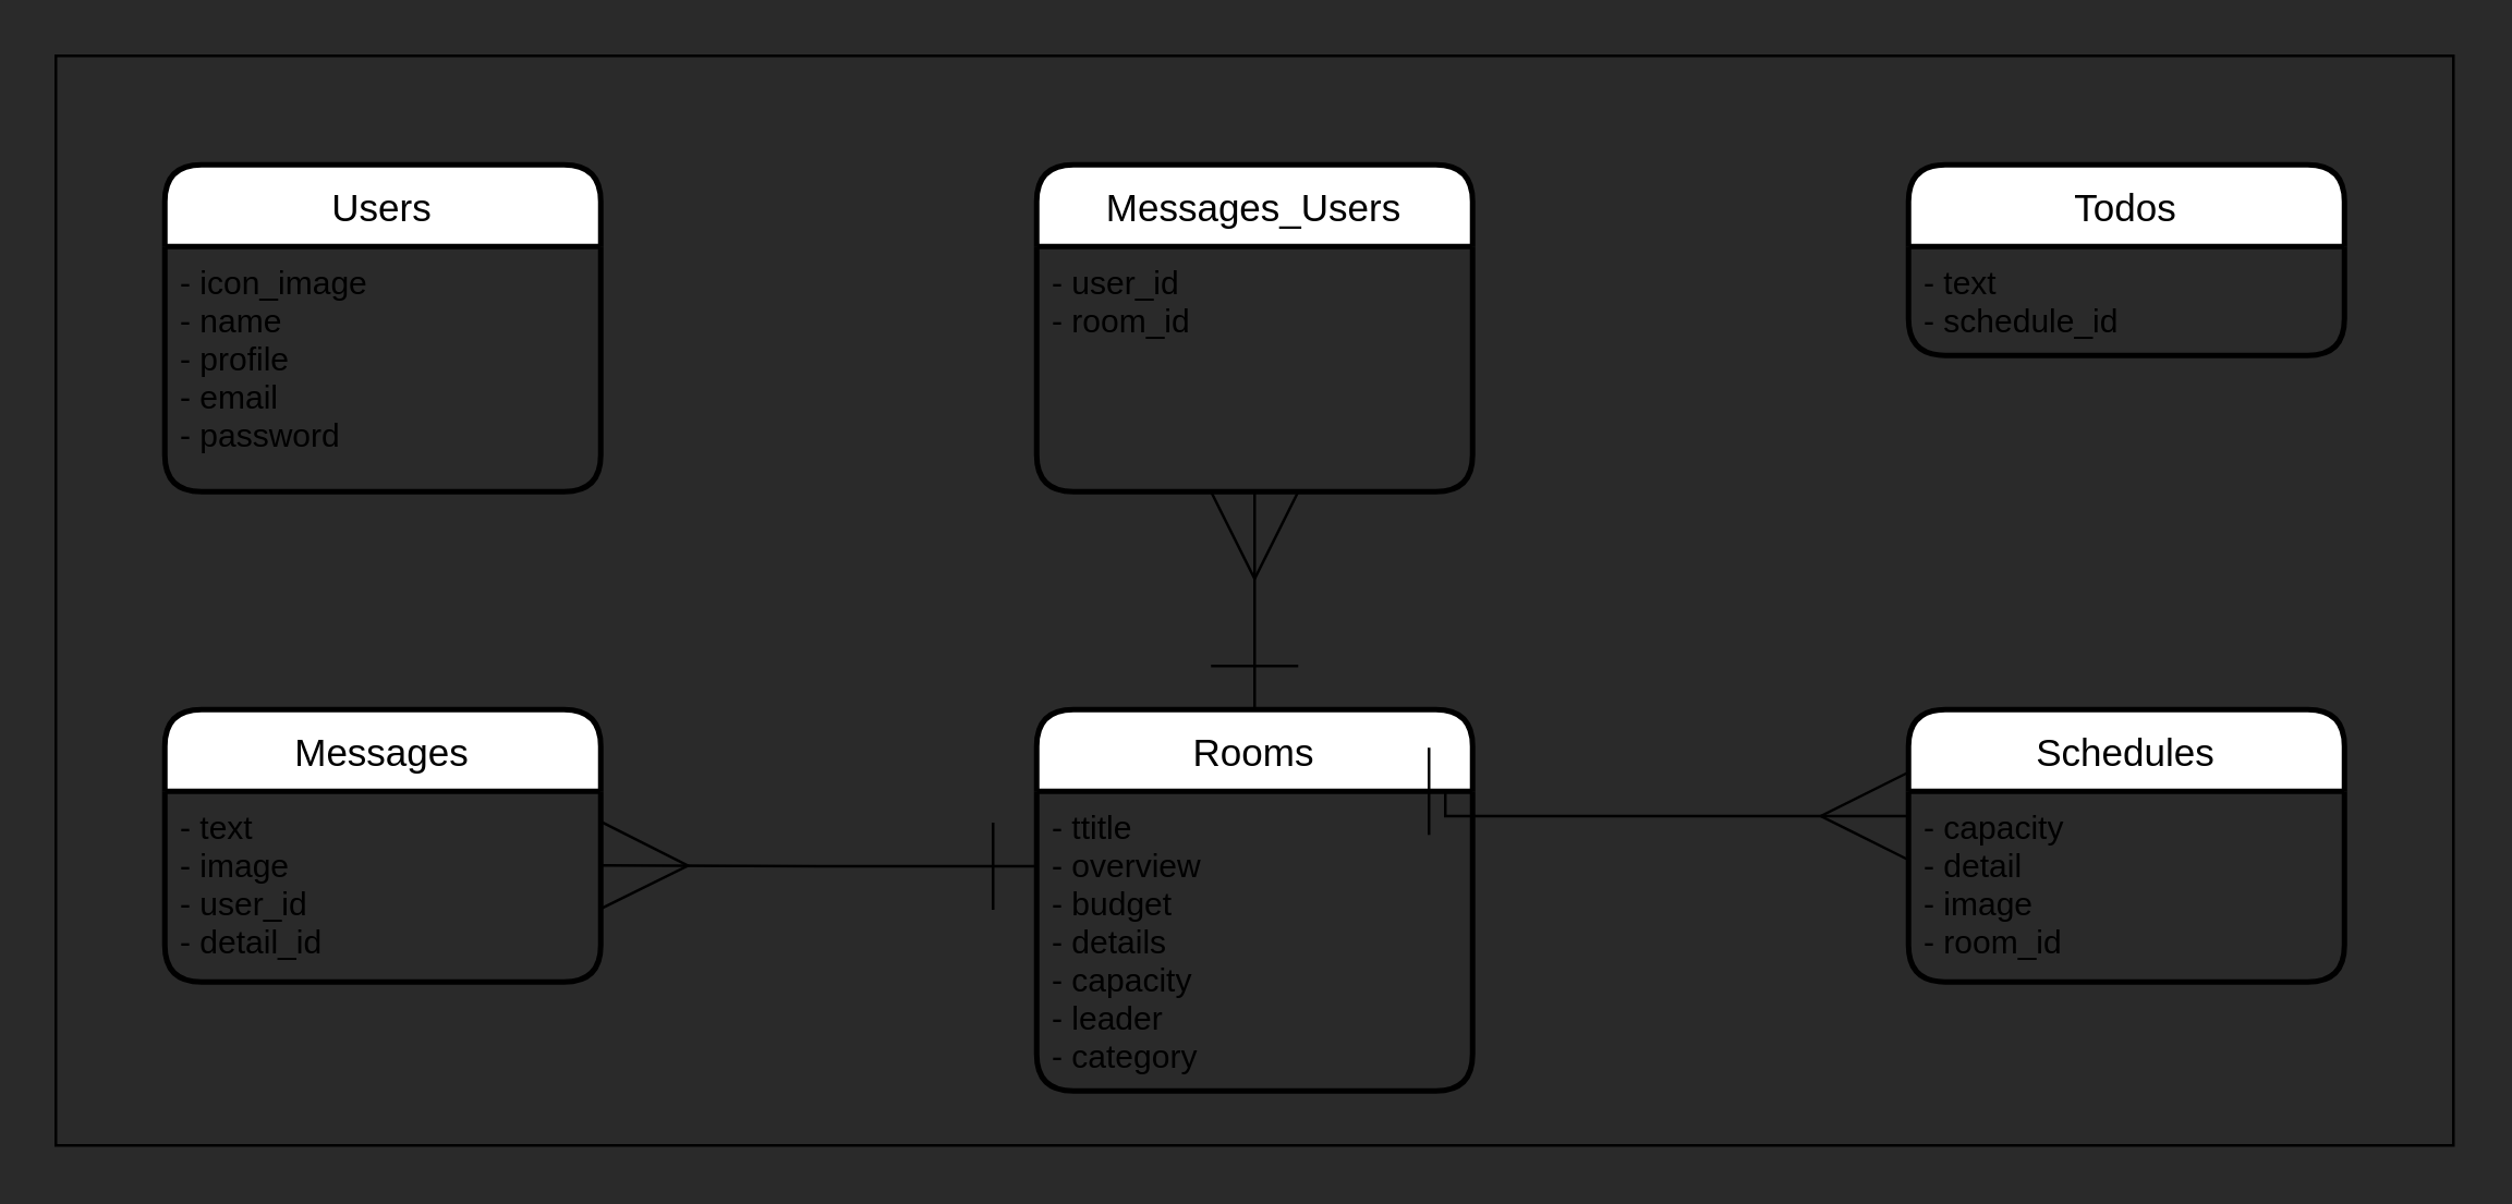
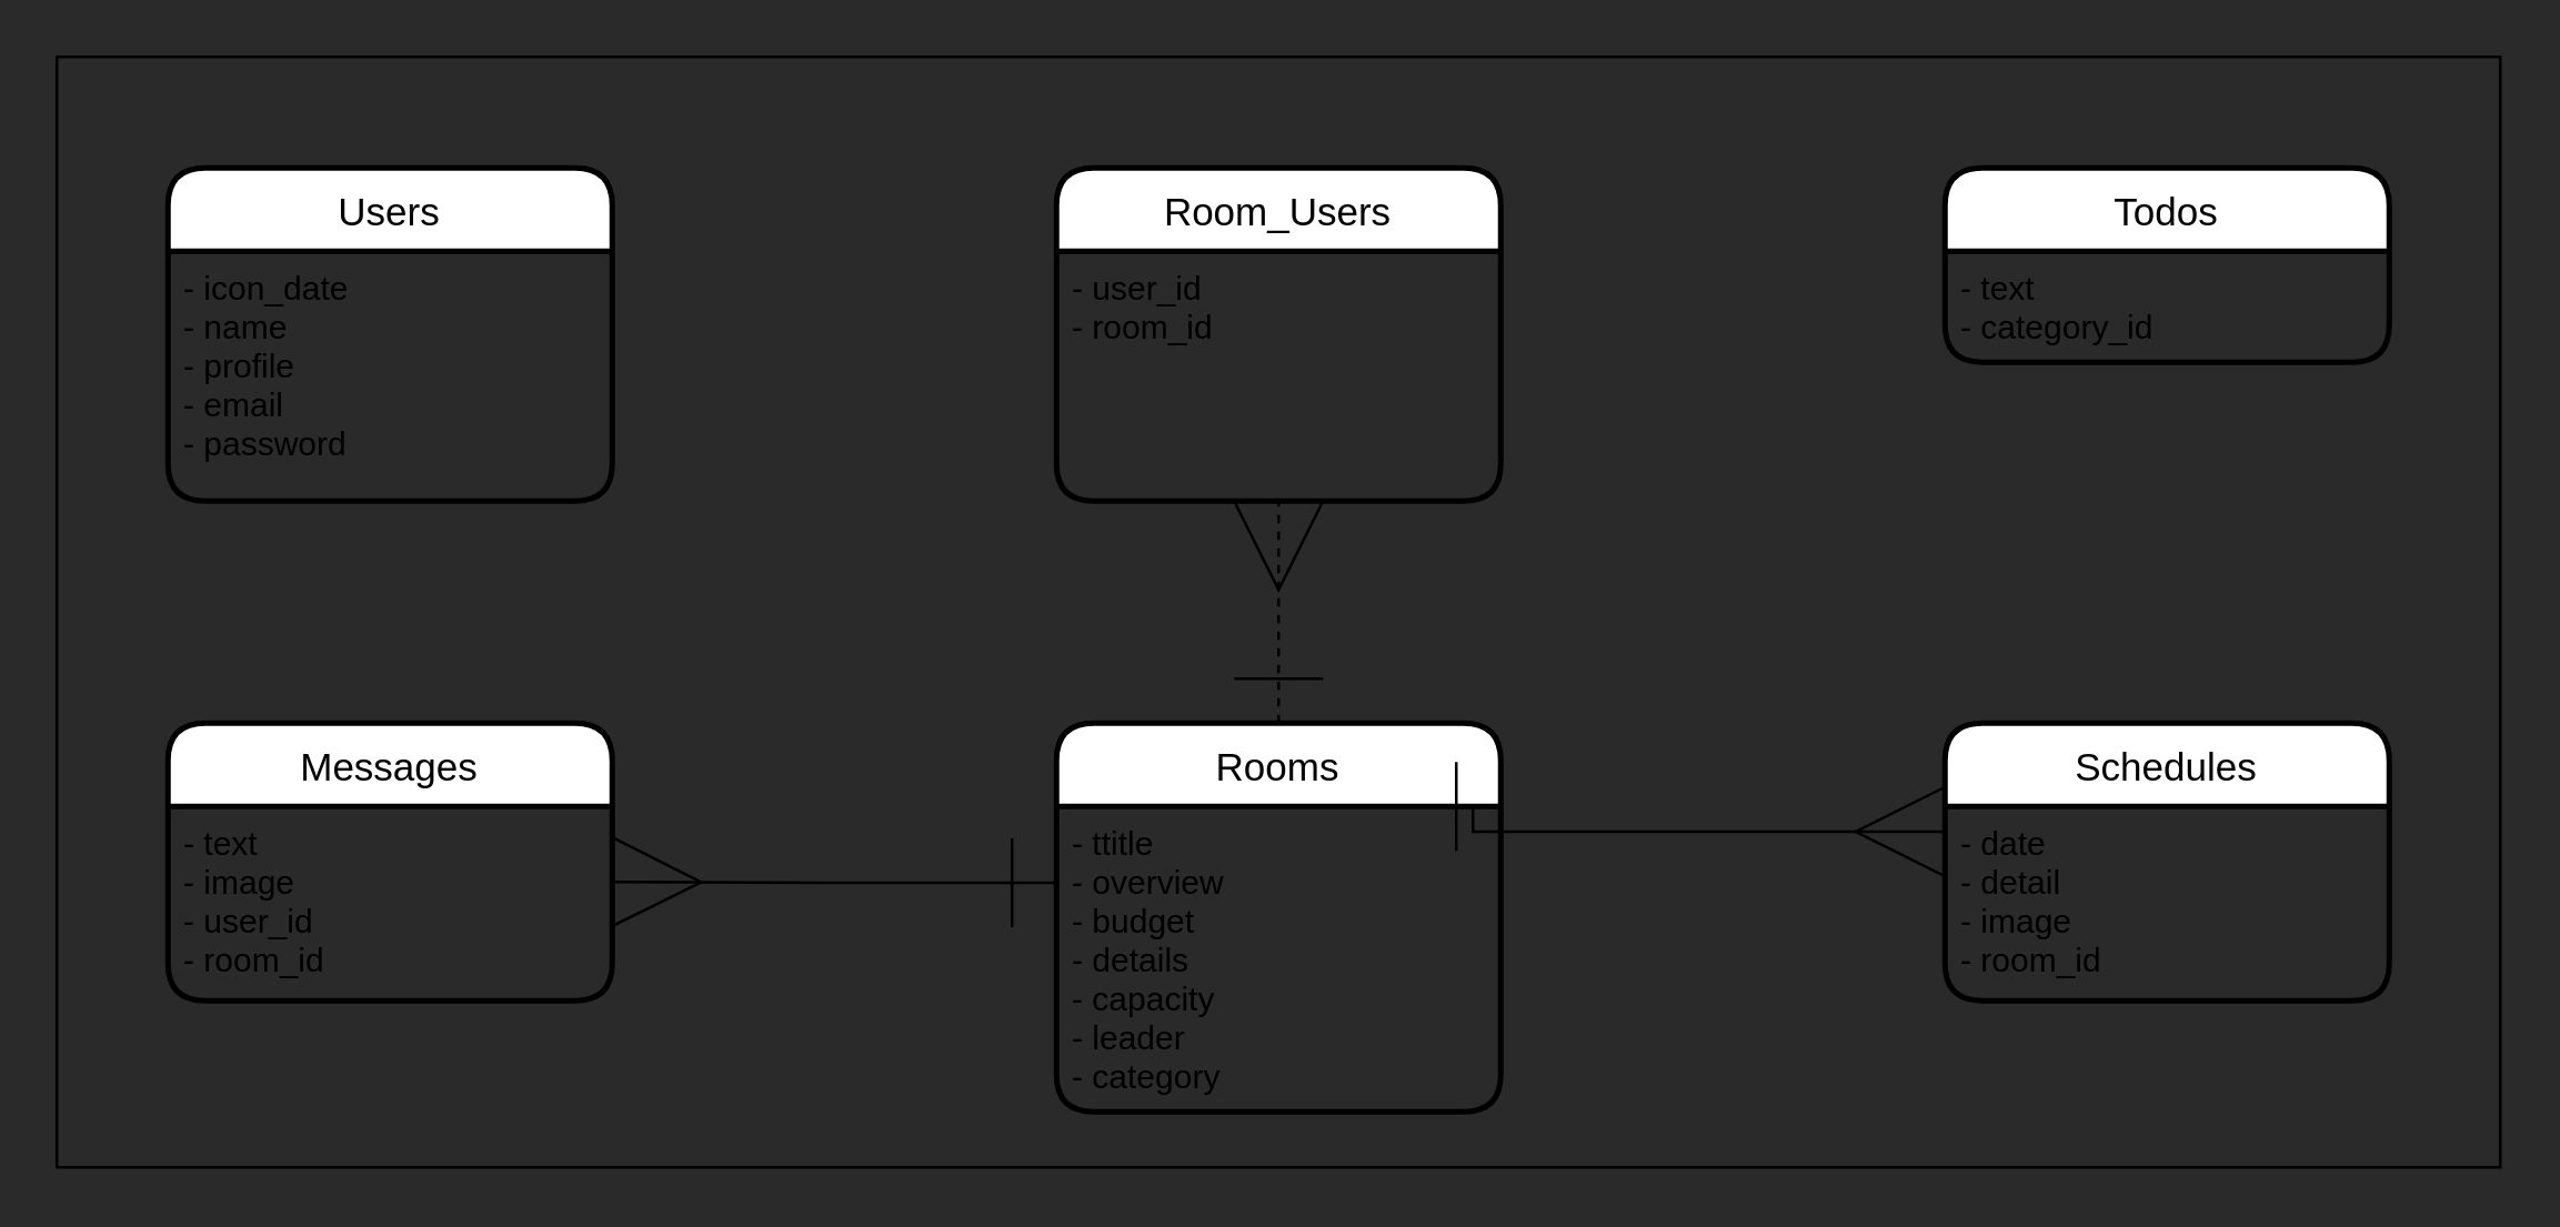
- <mxCell id="14" value="Messages_Users" style="swimlane;childLayout=stackLayout;horizontal=1;startSize=30;horizontalStack=0;rounded=1;fontSize=14;fontStyle=0;strokeWidth=2;resizeParent=0;resizeLast=1;shadow=0;dashed=0;align=center;" parent="1" vertex="1"><mxGeometry x="380" y="60" width="160" height="120" as="geometry" /></mxCell>
+ <mxCell id="14" value="Room_Users" style="swimlane;childLayout=stackLayout;horizontal=1;startSize=30;horizontalStack=0;rounded=1;fontSize=14;fontStyle=0;strokeWidth=2;resizeParent=0;resizeLast=1;shadow=0;dashed=0;align=center;" parent="1" vertex="1"><mxGeometry x="380" y="60" width="160" height="120" as="geometry" /></mxCell>
- <mxCell id="3" value="- icon_image&#10;- name&#10;- profile&#10;- email&#10;- password" style="align=left;strokeColor=none;fillColor=none;spacingLeft=4;fontSize=12;verticalAlign=top;resizable=0;rotatable=0;part=1;" parent="2" vertex="1"><mxGeometry y="30" width="160" height="90" as="geometry" /></mxCell>
+ <mxCell id="3" value="- icon_date&#10;- name&#10;- profile&#10;- email&#10;- password" style="align=left;strokeColor=none;fillColor=none;spacingLeft=4;fontSize=12;verticalAlign=top;resizable=0;rotatable=0;part=1;" parent="2" vertex="1"><mxGeometry y="30" width="160" height="90" as="geometry" /></mxCell>
- <mxCell id="10" value="- text&#10;- schedule_id" style="align=left;strokeColor=none;fillColor=none;spacingLeft=4;fontSize=12;verticalAlign=top;resizable=0;rotatable=0;part=1;" parent="9" vertex="1"><mxGeometry y="30" width="160" height="40" as="geometry" /></mxCell>
+ <mxCell id="10" value="- text&#10;- category_id" style="align=left;strokeColor=none;fillColor=none;spacingLeft=4;fontSize=12;verticalAlign=top;resizable=0;rotatable=0;part=1;" parent="9" vertex="1"><mxGeometry y="30" width="160" height="40" as="geometry" /></mxCell>
- <mxCell id="6" style="edgeStyle=orthogonalEdgeStyle;rounded=0;orthogonalLoop=1;jettySize=auto;html=1;exitX=0.5;exitY=0;exitDx=0;exitDy=0;entryX=0.5;entryY=1;entryDx=0;entryDy=0;startArrow=ERone;startFill=0;startSize=30;endArrow=ERmany;endFill=0;endSize=30;strokeWidth=1;" parent="1" source="7" target="15" edge="1"><mxGeometry relative="1" as="geometry" /></mxCell>
+ <mxCell id="6" style="edgeStyle=orthogonalEdgeStyle;rounded=0;orthogonalLoop=1;jettySize=auto;html=1;exitX=0.5;exitY=0;exitDx=0;exitDy=0;entryX=0.5;entryY=1;entryDx=0;entryDy=0;startArrow=ERone;startFill=0;startSize=30;endArrow=ERmany;endFill=0;endSize=30;strokeWidth=1;dashed=1;" parent="1" source="7" target="15" edge="1"><mxGeometry relative="1" as="geometry" /></mxCell>
- <mxCell id="5" value="- text&#10;- image&#10;- user_id&#10;- detail_id" style="align=left;strokeColor=none;fillColor=none;spacingLeft=4;fontSize=12;verticalAlign=top;resizable=0;rotatable=0;part=1;" parent="4" vertex="1"><mxGeometry y="30" width="160" height="70" as="geometry" /></mxCell>
+ <mxCell id="5" value="- text&#10;- image&#10;- user_id&#10;- room_id" style="align=left;strokeColor=none;fillColor=none;spacingLeft=4;fontSize=12;verticalAlign=top;resizable=0;rotatable=0;part=1;" parent="4" vertex="1"><mxGeometry y="30" width="160" height="70" as="geometry" /></mxCell>
- <mxCell id="13" value="- capacity&#10;- detail&#10;- image&#10;- room_id" style="align=left;strokeColor=none;fillColor=none;spacingLeft=4;fontSize=12;verticalAlign=top;resizable=0;rotatable=0;part=1;" parent="12" vertex="1"><mxGeometry y="30" width="160" height="70" as="geometry" /></mxCell>
+ <mxCell id="13" value="- date&#10;- detail&#10;- image&#10;- room_id" style="align=left;strokeColor=none;fillColor=none;spacingLeft=4;fontSize=12;verticalAlign=top;resizable=0;rotatable=0;part=1;" parent="12" vertex="1"><mxGeometry y="30" width="160" height="70" as="geometry" /></mxCell>
